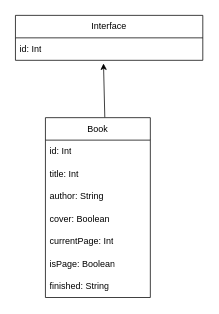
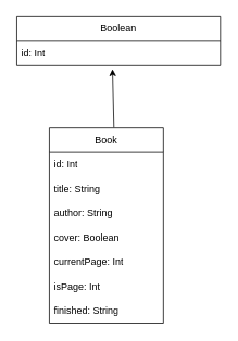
- <mxCell id="2" value="Interface" style="swimlane;fontStyle=0;childLayout=stackLayout;horizontal=1;startSize=30;horizontalStack=0;resizeParent=1;resizeParentMax=0;resizeLast=0;collapsible=1;marginBottom=0;whiteSpace=wrap;html=1;" vertex="1" parent="1"><mxGeometry x="20" y="20" width="250" height="60" as="geometry" /></mxCell>
+ <mxCell id="2" value="Boolean" style="swimlane;fontStyle=0;childLayout=stackLayout;horizontal=1;startSize=30;horizontalStack=0;resizeParent=1;resizeParentMax=0;resizeLast=0;collapsible=1;marginBottom=0;whiteSpace=wrap;html=1;" vertex="1" parent="1"><mxGeometry x="20" y="20" width="250" height="60" as="geometry" /></mxCell>
- <mxCell id="6" value="title: Int" style="text;strokeColor=none;fillColor=none;align=left;verticalAlign=middle;spacingLeft=4;spacingRight=4;overflow=hidden;points=[[0,0.5],[1,0.5]];portConstraint=eastwest;rotatable=0;whiteSpace=wrap;html=1;" vertex="1" parent="4"><mxGeometry y="60" width="140" height="30" as="geometry" /></mxCell>
+ <mxCell id="6" value="title: String" style="text;strokeColor=none;fillColor=none;align=left;verticalAlign=middle;spacingLeft=4;spacingRight=4;overflow=hidden;points=[[0,0.5],[1,0.5]];portConstraint=eastwest;rotatable=0;whiteSpace=wrap;html=1;" vertex="1" parent="4"><mxGeometry y="60" width="140" height="30" as="geometry" /></mxCell>
- <mxCell id="10" value="isPage: Boolean" style="text;strokeColor=none;fillColor=none;align=left;verticalAlign=middle;spacingLeft=4;spacingRight=4;overflow=hidden;points=[[0,0.5],[1,0.5]];portConstraint=eastwest;rotatable=0;whiteSpace=wrap;html=1;" vertex="1" parent="4"><mxGeometry y="180" width="140" height="30" as="geometry" /></mxCell>
+ <mxCell id="10" value="isPage: Int" style="text;strokeColor=none;fillColor=none;align=left;verticalAlign=middle;spacingLeft=4;spacingRight=4;overflow=hidden;points=[[0,0.5],[1,0.5]];portConstraint=eastwest;rotatable=0;whiteSpace=wrap;html=1;" vertex="1" parent="4"><mxGeometry y="180" width="140" height="30" as="geometry" /></mxCell>
